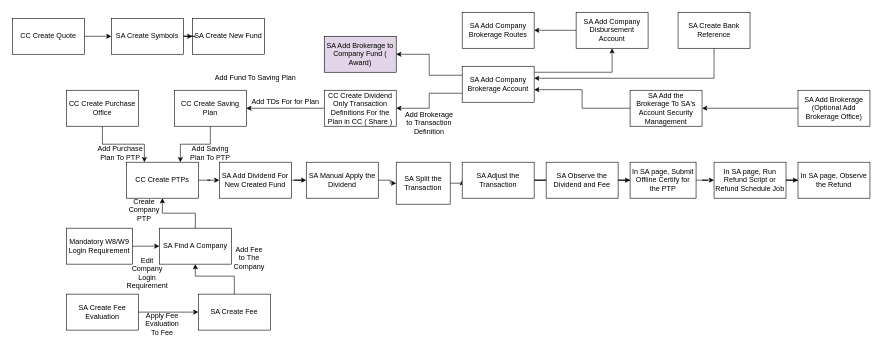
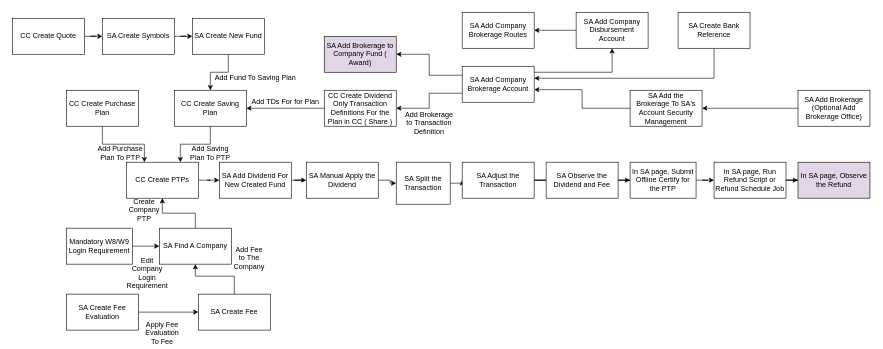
- <mxCell id="61" value="SA Create Symbols" style="rounded=0;whiteSpace=wrap;html=1;" vertex="1" parent="1"><mxGeometry x="185" y="30" width="120" height="60" as="geometry" /></mxCell>
+ <mxCell id="61" value="SA Create Symbols" style="rounded=0;whiteSpace=wrap;html=1;" vertex="1" parent="1"><mxGeometry x="170" y="30" width="120" height="60" as="geometry" /></mxCell>
+ <mxCell id="6" value="" style="edgeStyle=orthogonalEdgeStyle;rounded=0;orthogonalLoop=1;jettySize=auto;html=1;" parent="1" source="7" target="9" edge="1"><mxGeometry relative="1" as="geometry" /></mxCell>
- <mxCell id="5" value="CC Create Purchase Office" style="rounded=0;whiteSpace=wrap;html=1;" parent="1" vertex="1"><mxGeometry x="110" y="150" width="120" height="60" as="geometry" /></mxCell>
+ <mxCell id="5" value="CC Create Purchase Plan" style="rounded=0;whiteSpace=wrap;html=1;" parent="1" vertex="1"><mxGeometry x="110" y="150" width="120" height="60" as="geometry" /></mxCell>
- <mxCell id="42" value="In SA page, Observe the Refund" style="rounded=0;whiteSpace=wrap;html=1;" parent="1" vertex="1"><mxGeometry x="1330" y="270" width="120" height="60" as="geometry" /></mxCell>
+ <mxCell id="42" value="In SA page, Observe the Refund" style="rounded=0;whiteSpace=wrap;html=1;fillColor=#e1d5e7;" parent="1" vertex="1"><mxGeometry x="1330" y="270" width="120" height="60" as="geometry" /></mxCell>
- <mxCell id="24" value="Apply Fee Evaluation To Fee" style="text;html=1;strokeColor=none;fillColor=none;align=center;verticalAlign=middle;whiteSpace=wrap;rounded=0;" parent="1" vertex="1"><mxGeometry x="240" y="520" width="60" height="40" as="geometry" /></mxCell>
+ <mxCell id="24" value="Apply Fee Evaluation To Fee" style="text;html=1;strokeColor=none;fillColor=none;align=center;verticalAlign=middle;whiteSpace=wrap;rounded=0;" parent="1" vertex="1"><mxGeometry x="240" y="535" width="60" height="40" as="geometry" /></mxCell>
